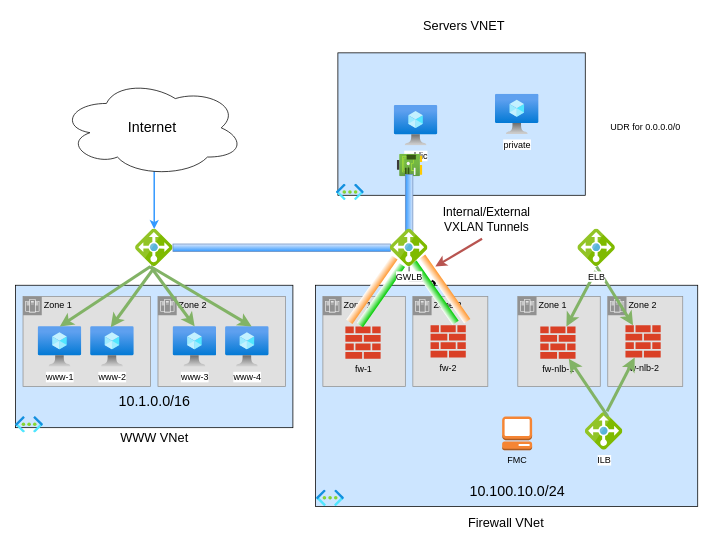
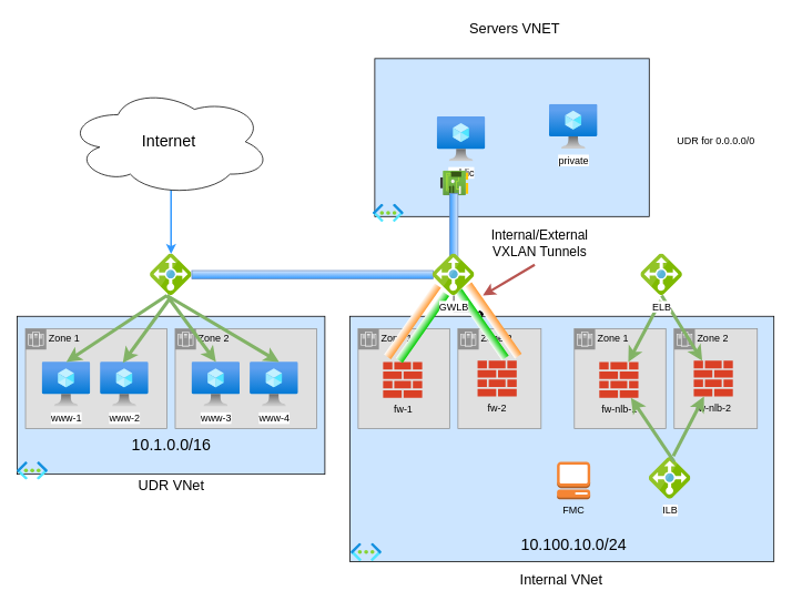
- <mxCell id="10" value="WWW VNet" style="text;html=1;align=center;verticalAlign=middle;resizable=0;points=[];autosize=1;strokeColor=none;fillColor=none;fontSize=17;" parent="1" vertex="1"><mxGeometry x="150" y="570" width="110" height="30" as="geometry" /></mxCell>
+ <mxCell id="10" value="UDR VNet" style="text;html=1;align=center;verticalAlign=middle;resizable=0;points=[];autosize=1;strokeColor=none;fillColor=none;fontSize=17;" parent="1" vertex="1"><mxGeometry x="150" y="570" width="110" height="30" as="geometry" /></mxCell>
- <mxCell id="20" value="Firewall VNet" style="text;html=1;align=center;verticalAlign=middle;resizable=0;points=[];autosize=1;strokeColor=none;fillColor=none;fontSize=17;" parent="1" vertex="1"><mxGeometry x="614.11" y="682.91" width="120" height="30" as="geometry" /></mxCell>
+ <mxCell id="20" value="Internal VNet" style="text;html=1;align=center;verticalAlign=middle;resizable=0;points=[];autosize=1;strokeColor=none;fillColor=none;fontSize=17;" parent="1" vertex="1"><mxGeometry x="614.11" y="682.91" width="120" height="30" as="geometry" /></mxCell>
